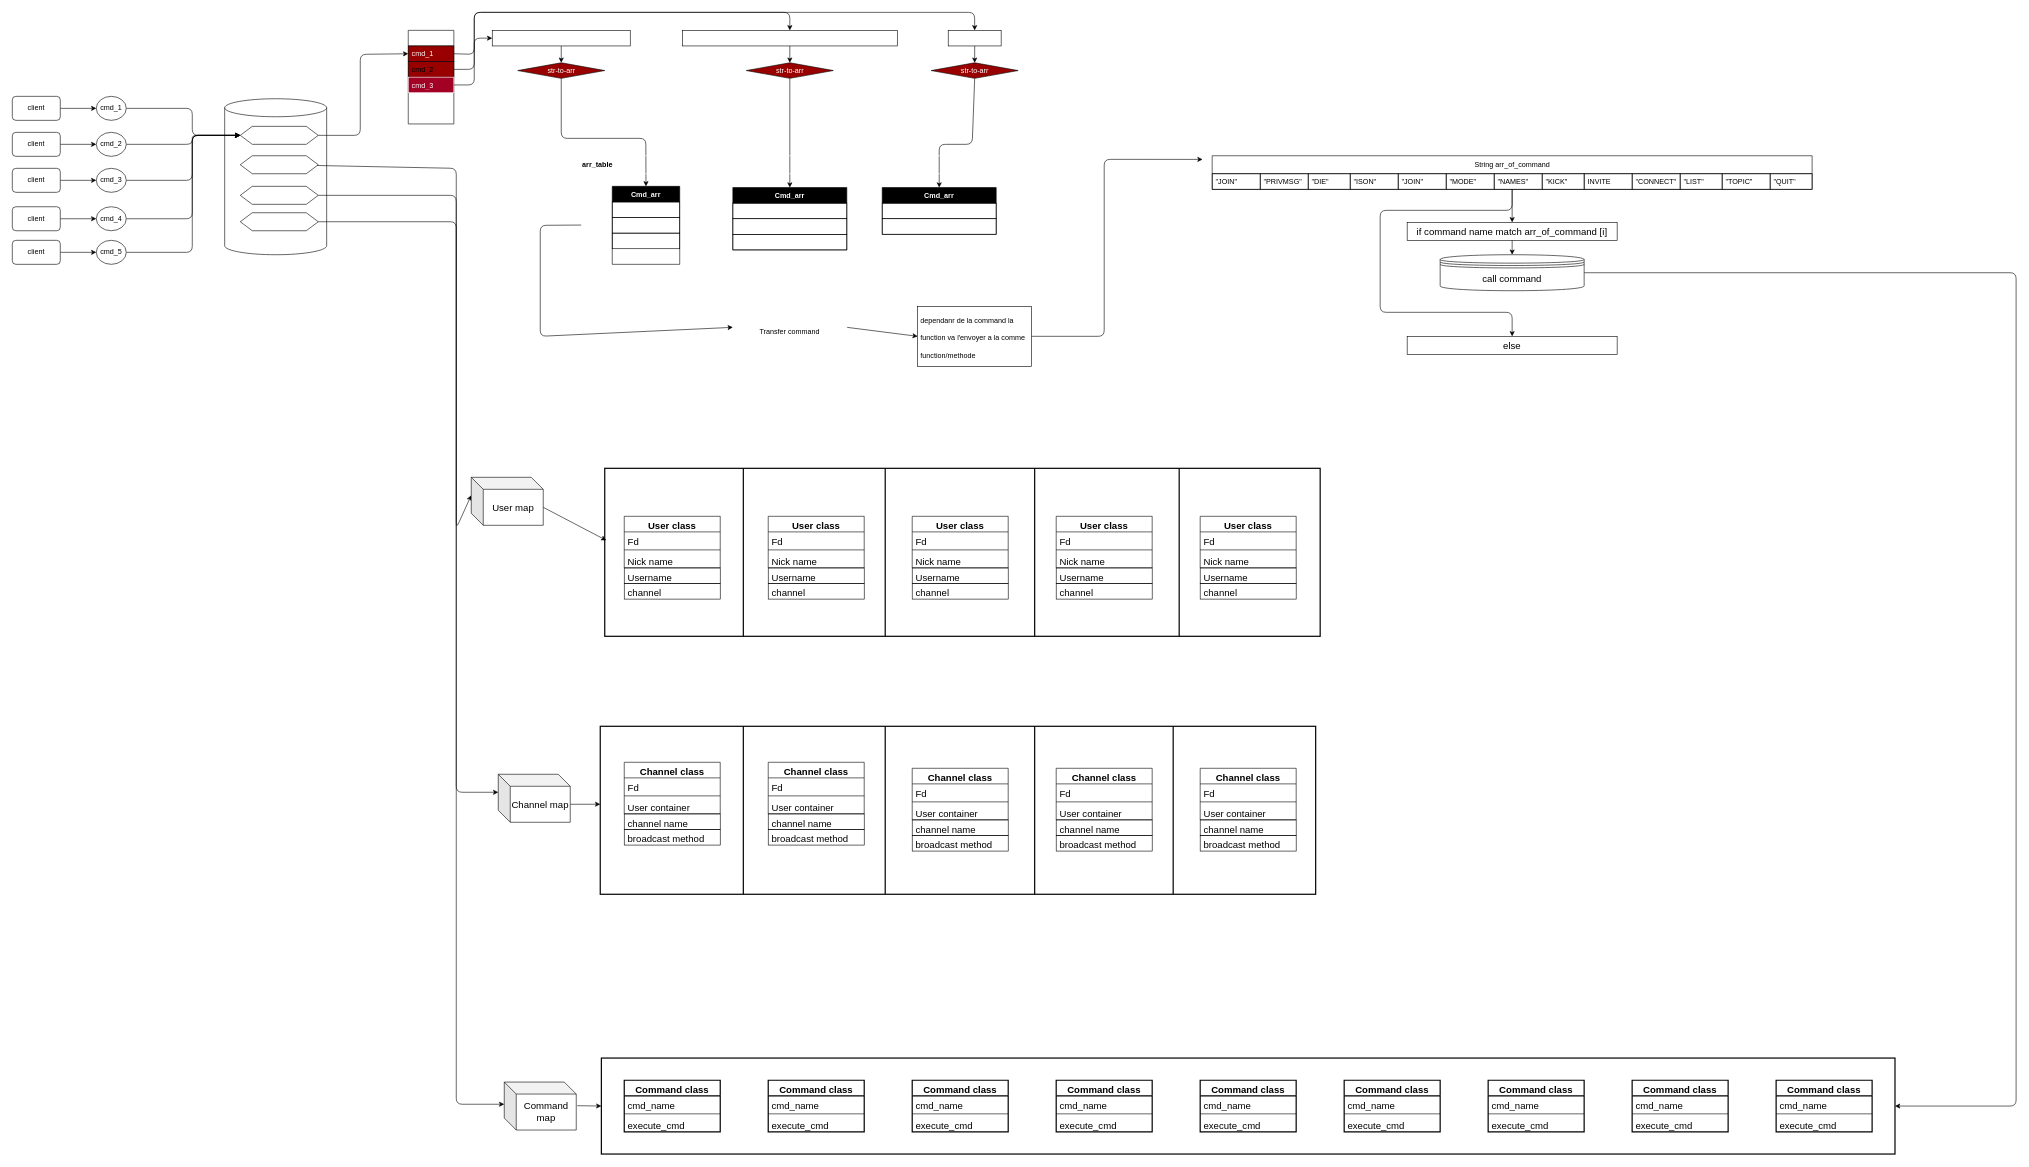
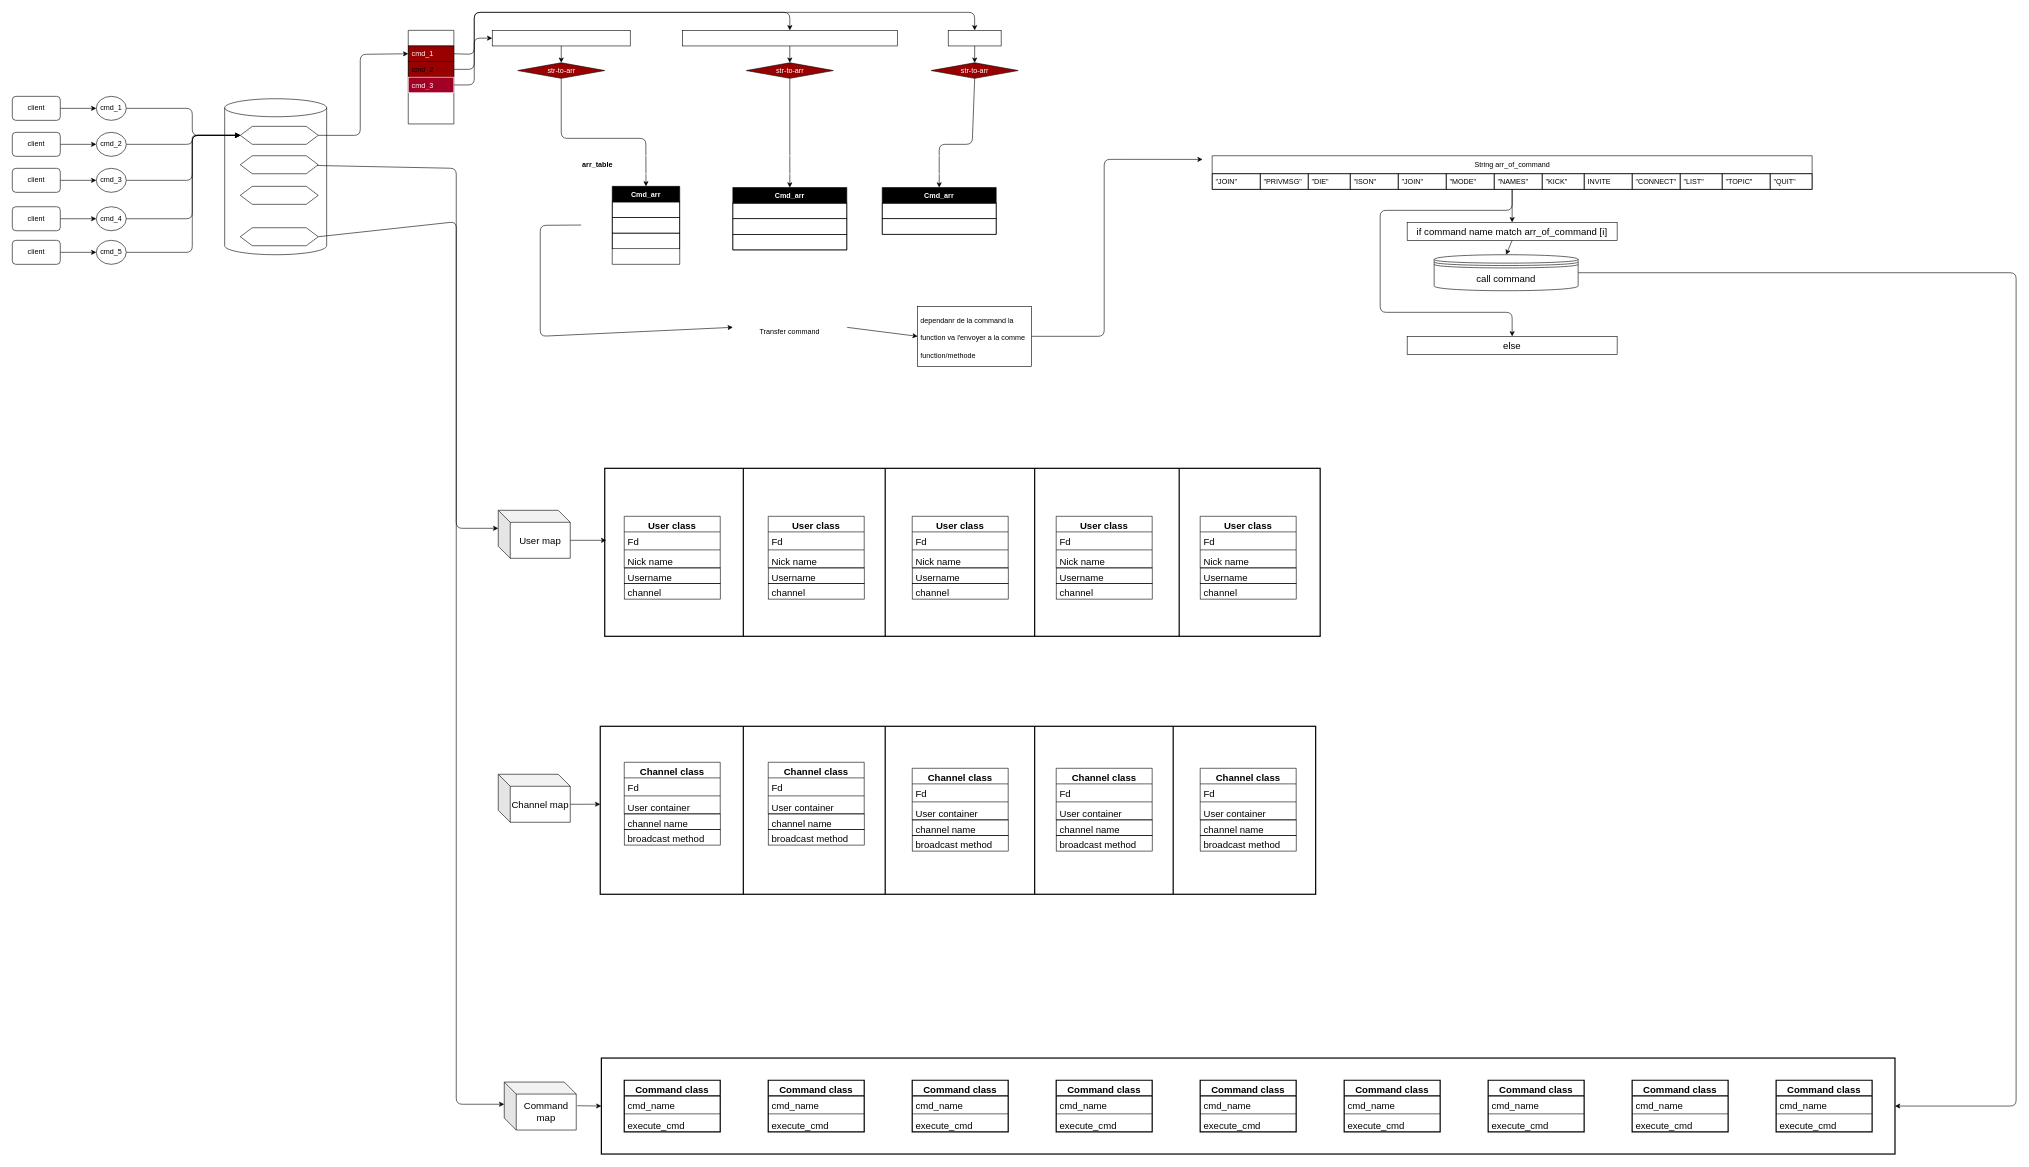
- <mxCell id="128" style="edgeStyle=none;html=1;exitX=1;exitY=0.5;exitDx=0;exitDy=0;fontSize=16;entryX=0;entryY=0;entryDx=0;entryDy=30;entryPerimeter=0;" edge="1" parent="1" source="129" target="131"><mxGeometry relative="1" as="geometry"><mxPoint x="870" y="1310" as="targetPoint" /><Array as="points"><mxPoint x="760" y="325" /><mxPoint x="760" y="1320" /></Array></mxGeometry></mxCell>
- <mxCell id="168" value="Command container" style="shape=hexagon;perimeter=hexagonPerimeter2;whiteSpace=wrap;html=1;fixedSize=1;fontColor=#FFFFFF;fillColor=none;" vertex="1" parent="1"><mxGeometry x="400" y="354" width="130" height="30" as="geometry" /></mxCell>
+ <mxCell id="168" value="Command container" style="shape=hexagon;perimeter=hexagonPerimeter2;whiteSpace=wrap;html=1;fixedSize=1;fontColor=#FFFFFF;fillColor=none;" vertex="1" parent="1"><mxGeometry x="400" y="379" width="130" height="30" as="geometry" /></mxCell>
- <mxCell id="87" value="call command" style="shape=datastore;whiteSpace=wrap;html=1;strokeColor=default;fontSize=16;" vertex="1" parent="1"><mxGeometry x="2400" y="424" width="240" height="60" as="geometry" /></mxCell>
+ <mxCell id="87" value="call command" style="shape=datastore;whiteSpace=wrap;html=1;strokeColor=default;fontSize=16;" vertex="1" parent="1"><mxGeometry x="2390" y="424" width="240" height="60" as="geometry" /></mxCell>
- <mxCell id="92" value="User map" style="shape=cube;whiteSpace=wrap;html=1;boundedLbl=1;backgroundOutline=1;darkOpacity=0.05;darkOpacity2=0.1;strokeColor=default;fontSize=16;" vertex="1" parent="1"><mxGeometry x="785" y="795" width="120" height="80" as="geometry" /></mxCell>
+ <mxCell id="92" value="User map" style="shape=cube;whiteSpace=wrap;html=1;boundedLbl=1;backgroundOutline=1;darkOpacity=0.05;darkOpacity2=0.1;strokeColor=default;fontSize=16;" vertex="1" parent="1"><mxGeometry x="830" y="850" width="120" height="80" as="geometry" /></mxCell>
